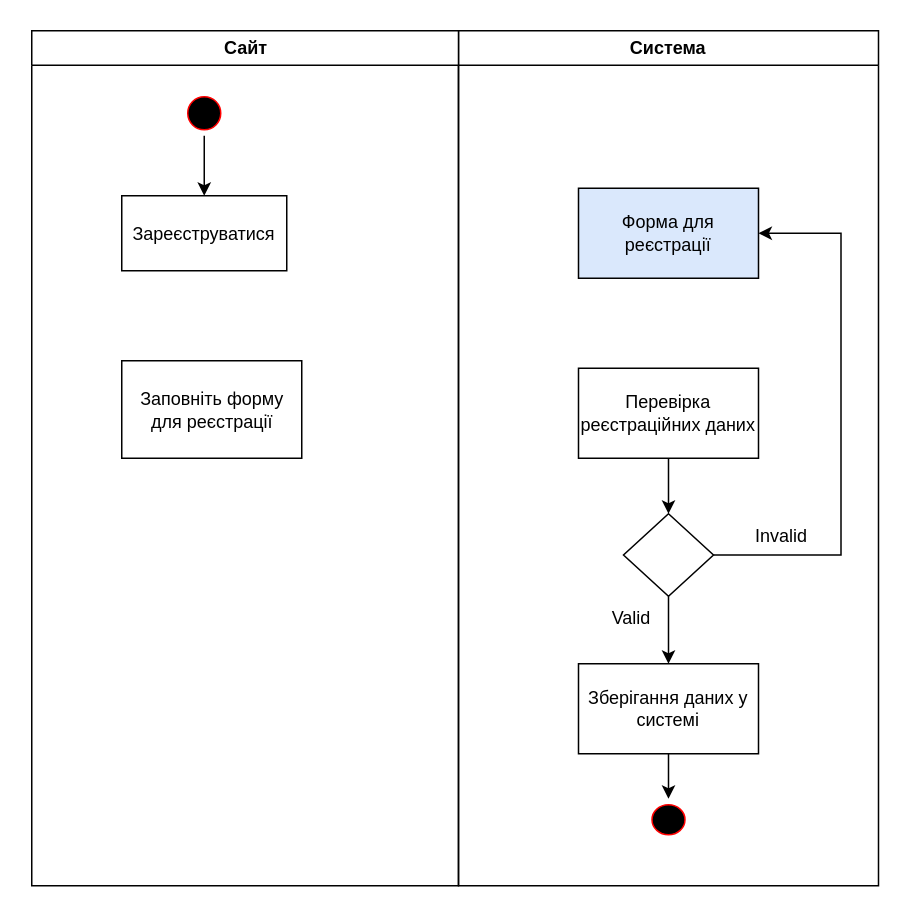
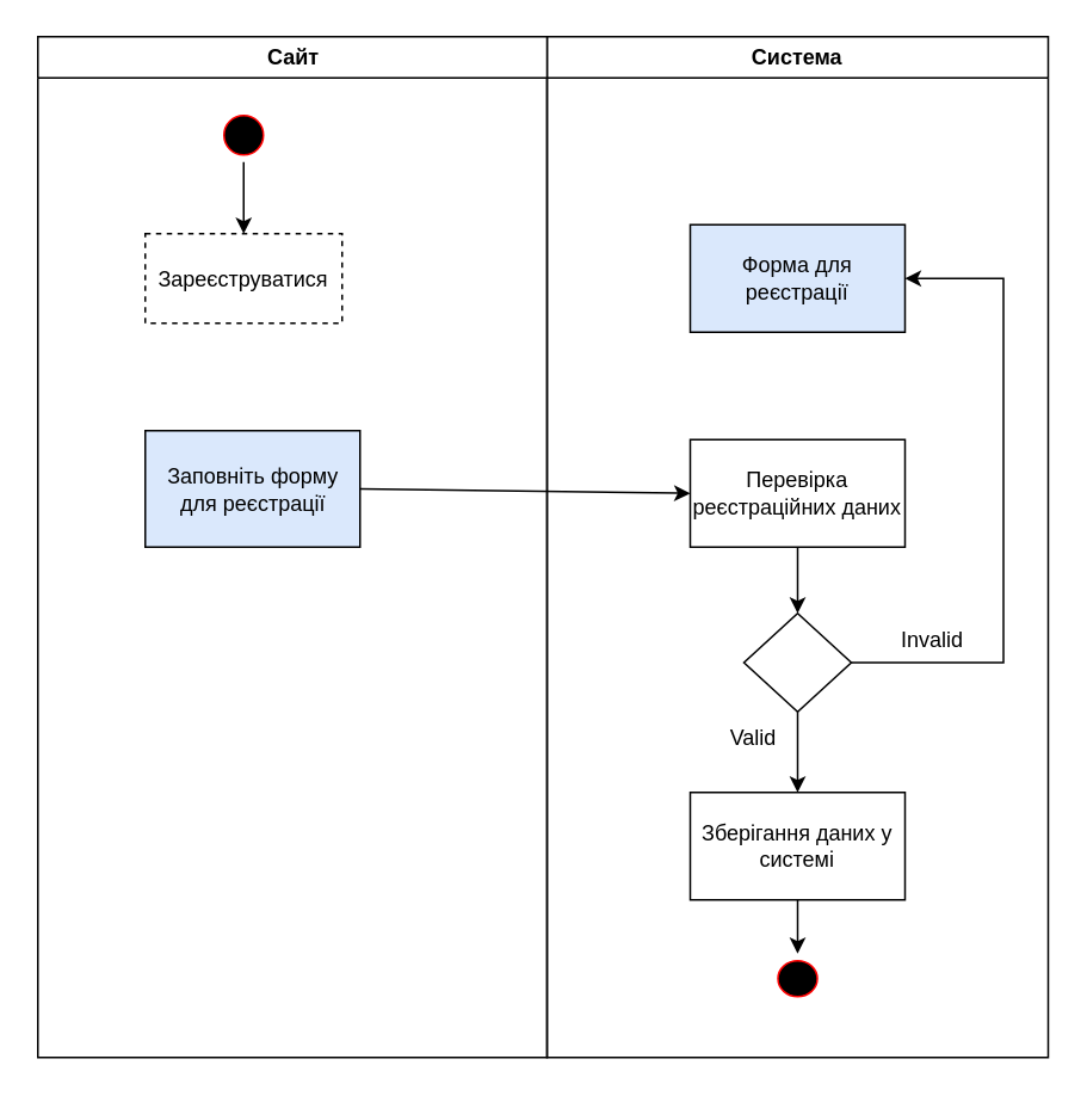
- <mxCell id="6" value="Зареєструватися" style="" parent="4" vertex="1"><mxGeometry x="60" y="110" width="110" height="50" as="geometry" /></mxCell>
+ <mxCell id="6" value="Зареєструватися" style="dashed=1;" parent="4" vertex="1"><mxGeometry x="60" y="110" width="110" height="50" as="geometry" /></mxCell>
- <mxCell id="7" value="Заповніть форму для реєстрації" style="rounded=0;whiteSpace=wrap;html=1;" vertex="1" parent="4"><mxGeometry x="60" y="220" width="120" height="65" as="geometry" /></mxCell>
+ <mxCell id="7" value="Заповніть форму для реєстрації" style="rounded=0;whiteSpace=wrap;html=1;fillColor=#dae8fc;" vertex="1" parent="4"><mxGeometry x="60" y="220" width="120" height="65" as="geometry" /></mxCell>
+ <mxCell id="11" value="" style="endArrow=classic;html=1;rounded=0;entryX=0;entryY=0.5;entryDx=0;entryDy=0;exitX=1;exitY=0.5;exitDx=0;exitDy=0;strokeColor=light-dark(#000000,#FF0B0B);" edge="1" parent="2" source="7" target="10"><mxGeometry width="50" height="50" relative="1" as="geometry"><mxPoint x="115" y="192" as="sourcePoint" /><mxPoint x="-74" y="266" as="targetPoint" /></mxGeometry></mxCell>
